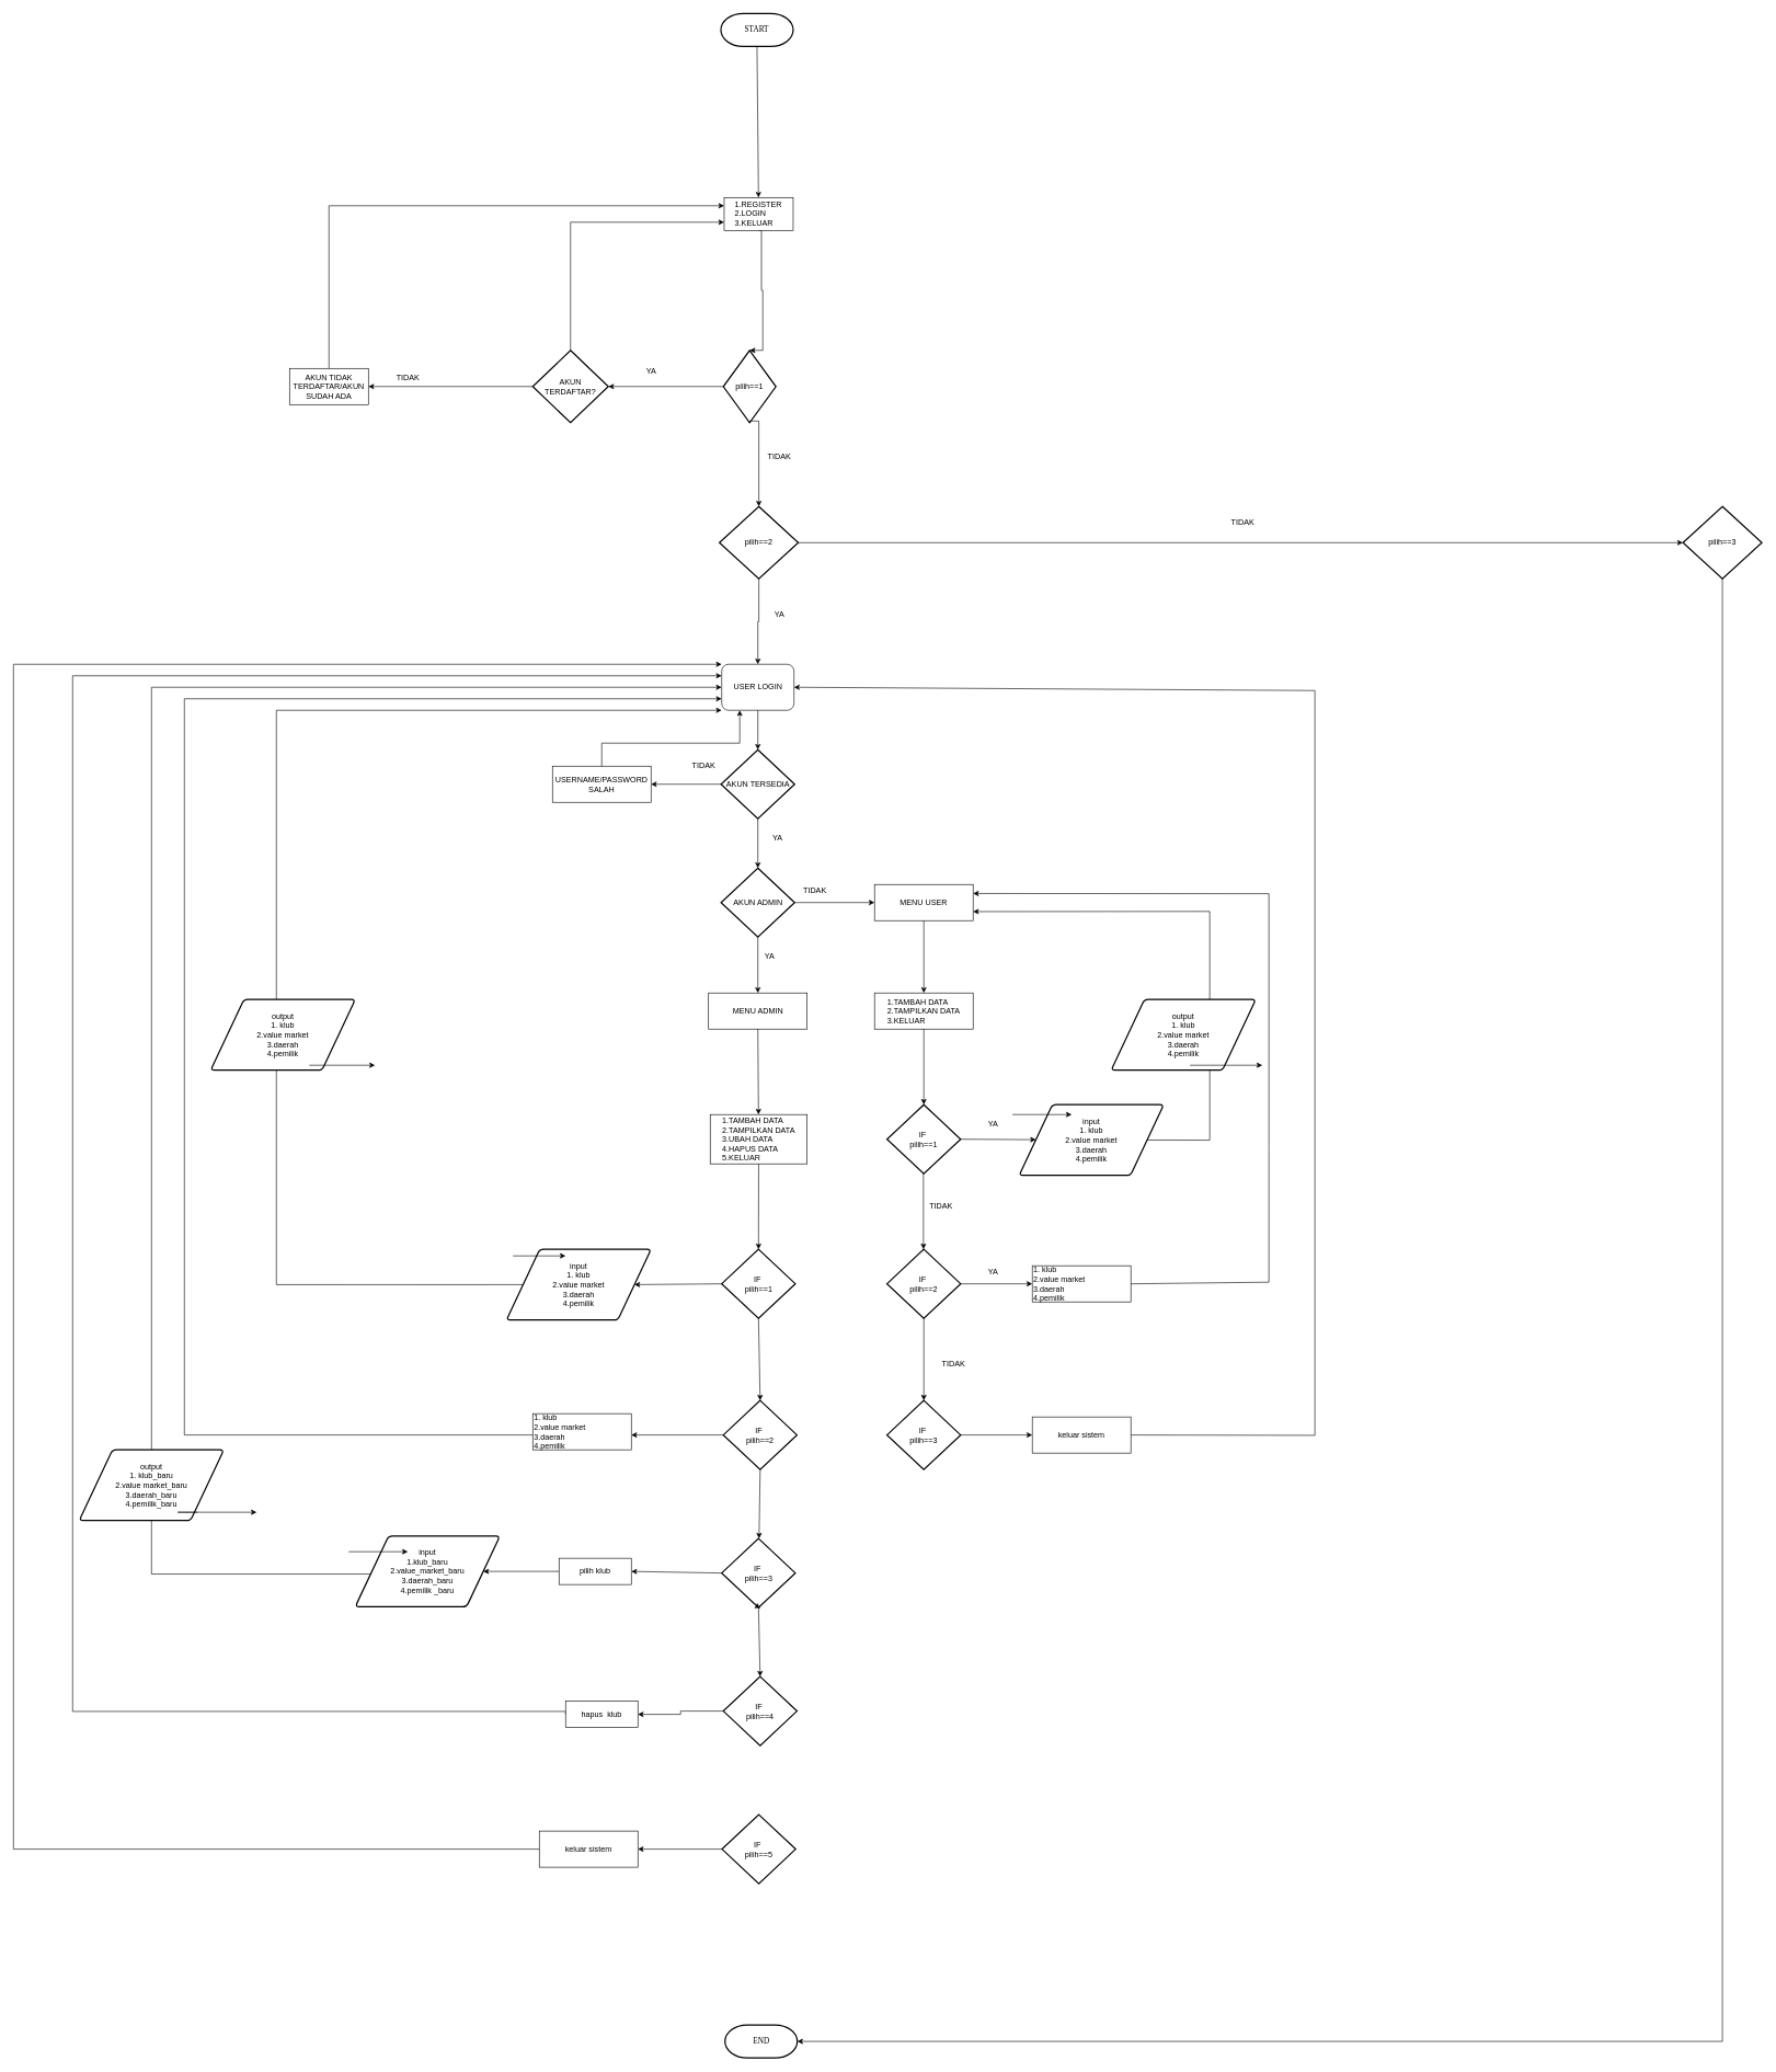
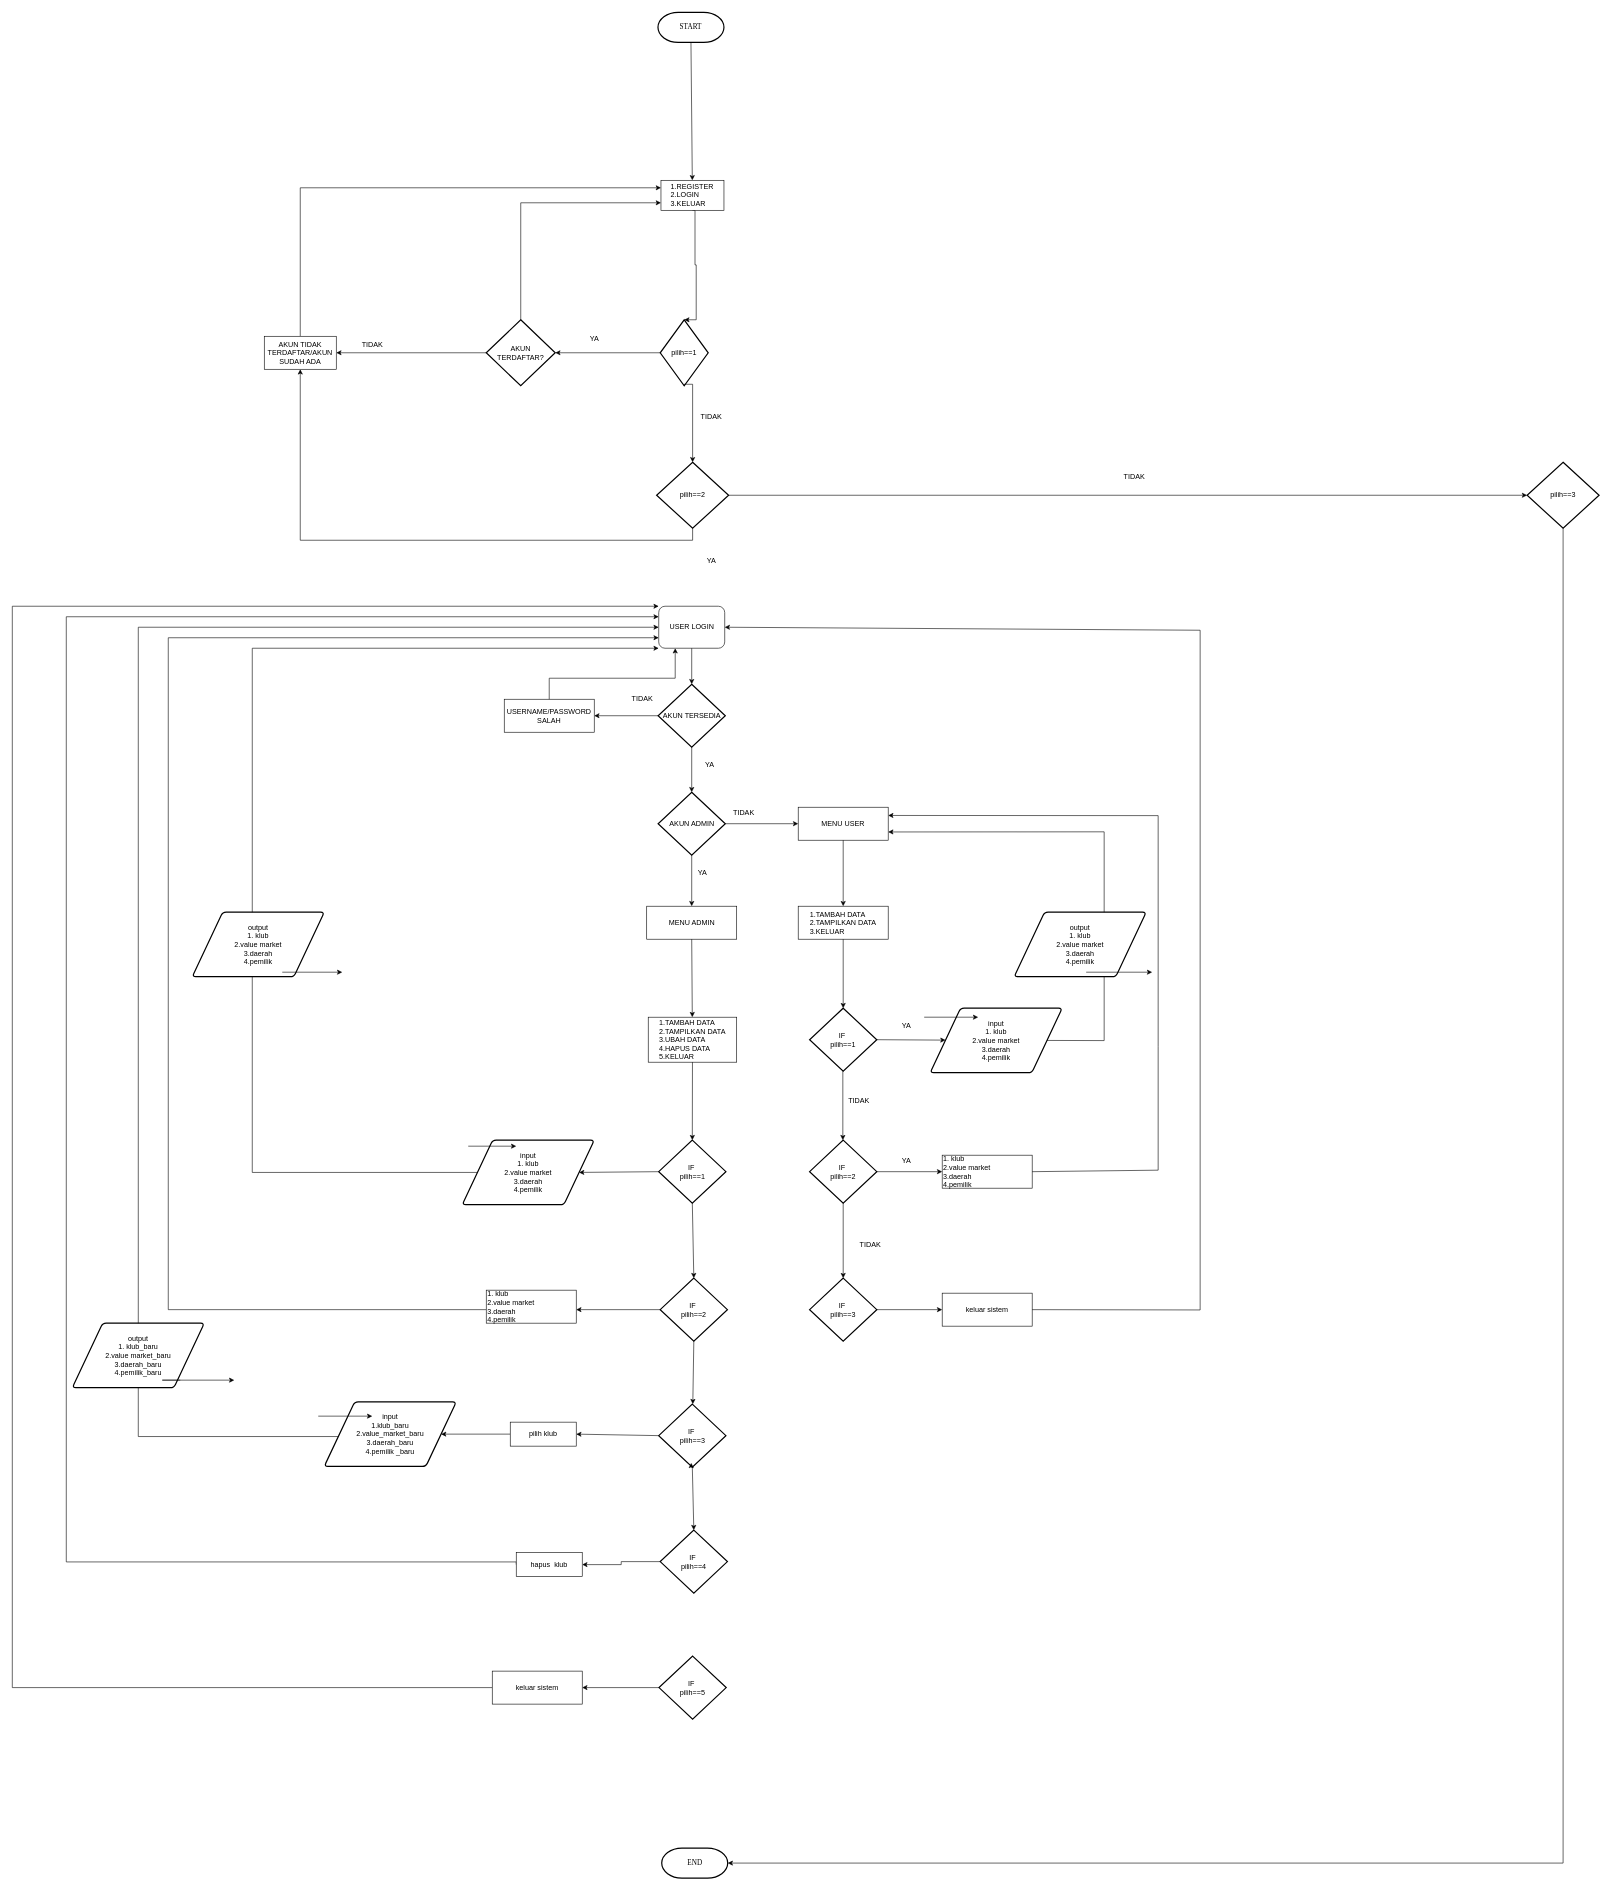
- <mxCell id="83" value="pilih==3" style="strokeWidth=2;html=1;shape=mxgraph.flowchart.decision;whiteSpace=wrap;" parent="1" vertex="1"><mxGeometry x="2560" y="770" width="120" height="110" as="geometry" /></mxCell>
+ <mxCell id="83" value="pilih==3" style="strokeWidth=2;html=1;shape=mxgraph.flowchart.decision;whiteSpace=wrap;" parent="1" vertex="1"><mxGeometry x="2545" y="770" width="120" height="110" as="geometry" /></mxCell>
- <mxCell id="78" style="edgeStyle=orthogonalEdgeStyle;rounded=0;orthogonalLoop=1;jettySize=auto;html=1;exitX=0.5;exitY=1;exitDx=0;exitDy=0;exitPerimeter=0;entryX=0.5;entryY=0;entryDx=0;entryDy=0;" parent="1" source="80" target="5" edge="1"><mxGeometry relative="1" as="geometry" /></mxCell>
+ <mxCell id="78" style="edgeStyle=orthogonalEdgeStyle;rounded=0;orthogonalLoop=1;jettySize=auto;html=1;exitX=0.5;exitY=1;exitDx=0;exitDy=0;exitPerimeter=0;" parent="1" source="80" target="11" edge="1"><mxGeometry relative="1" as="geometry" /></mxCell>
